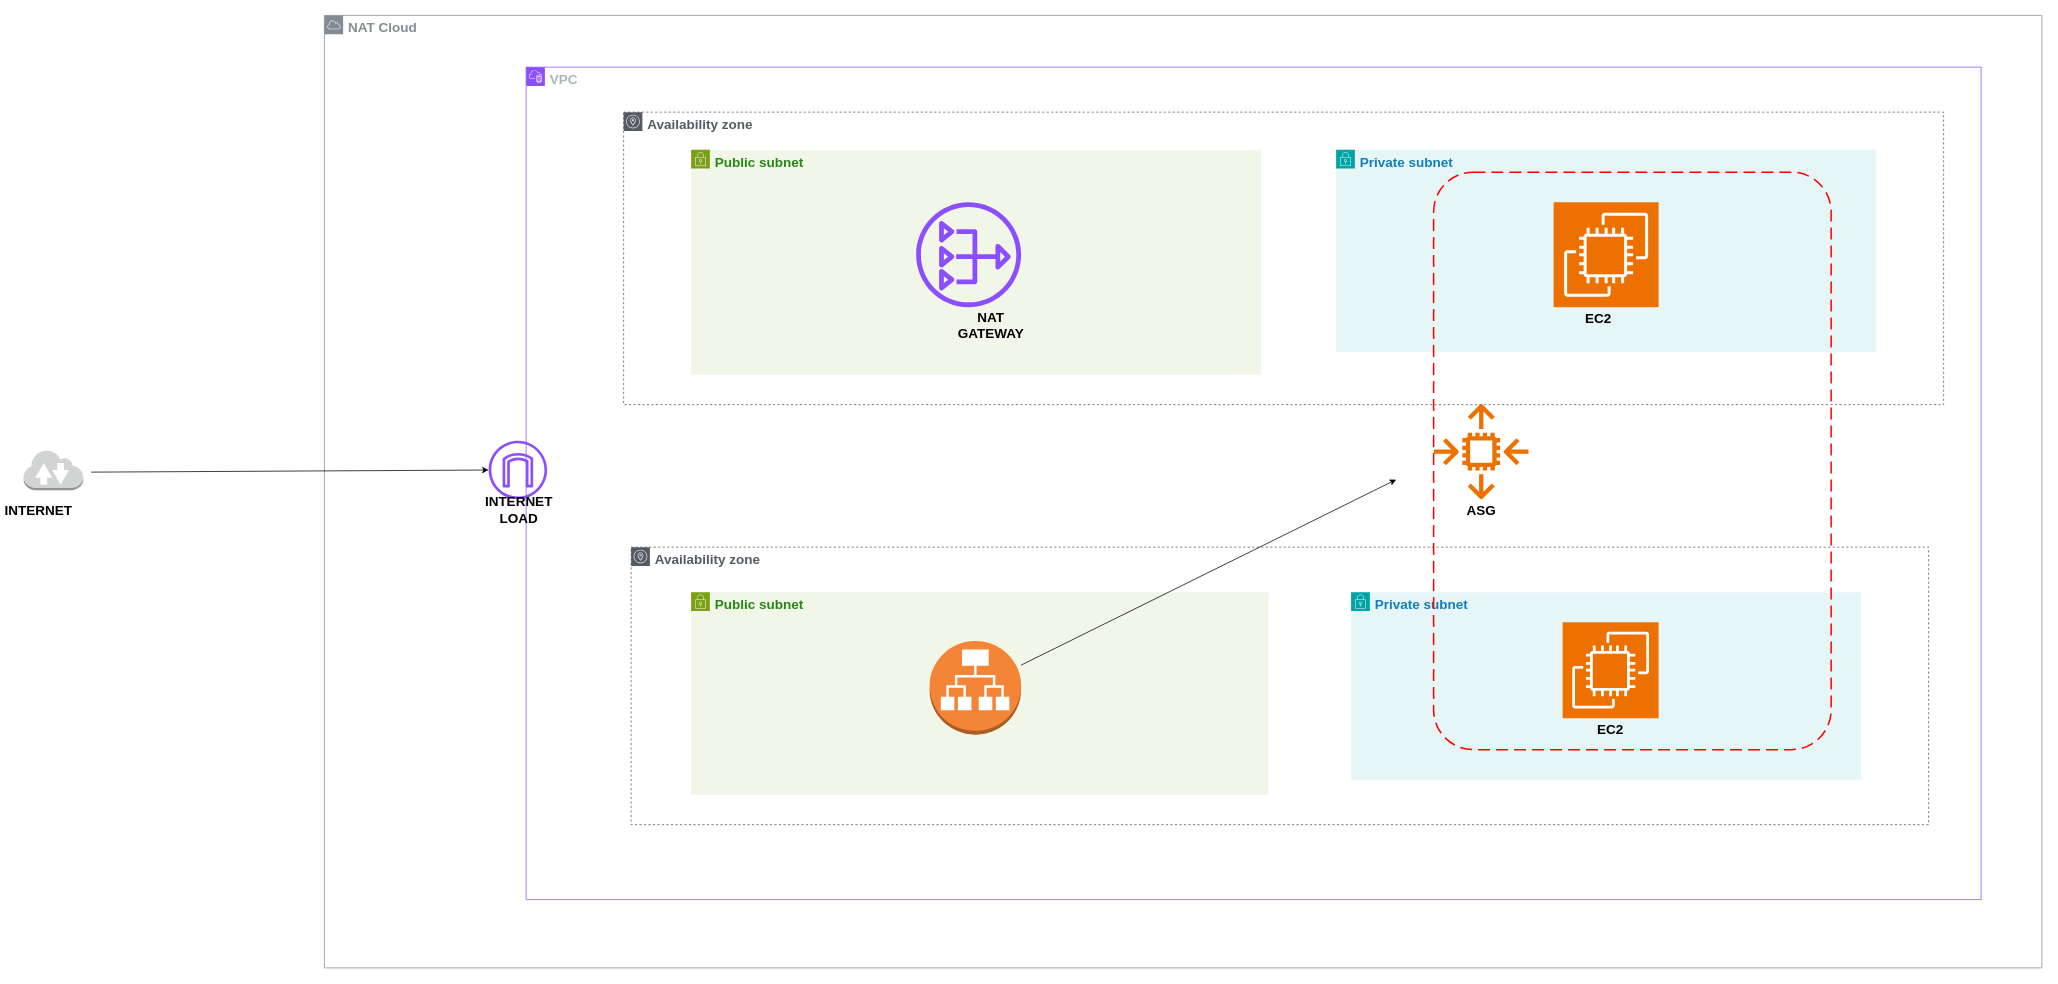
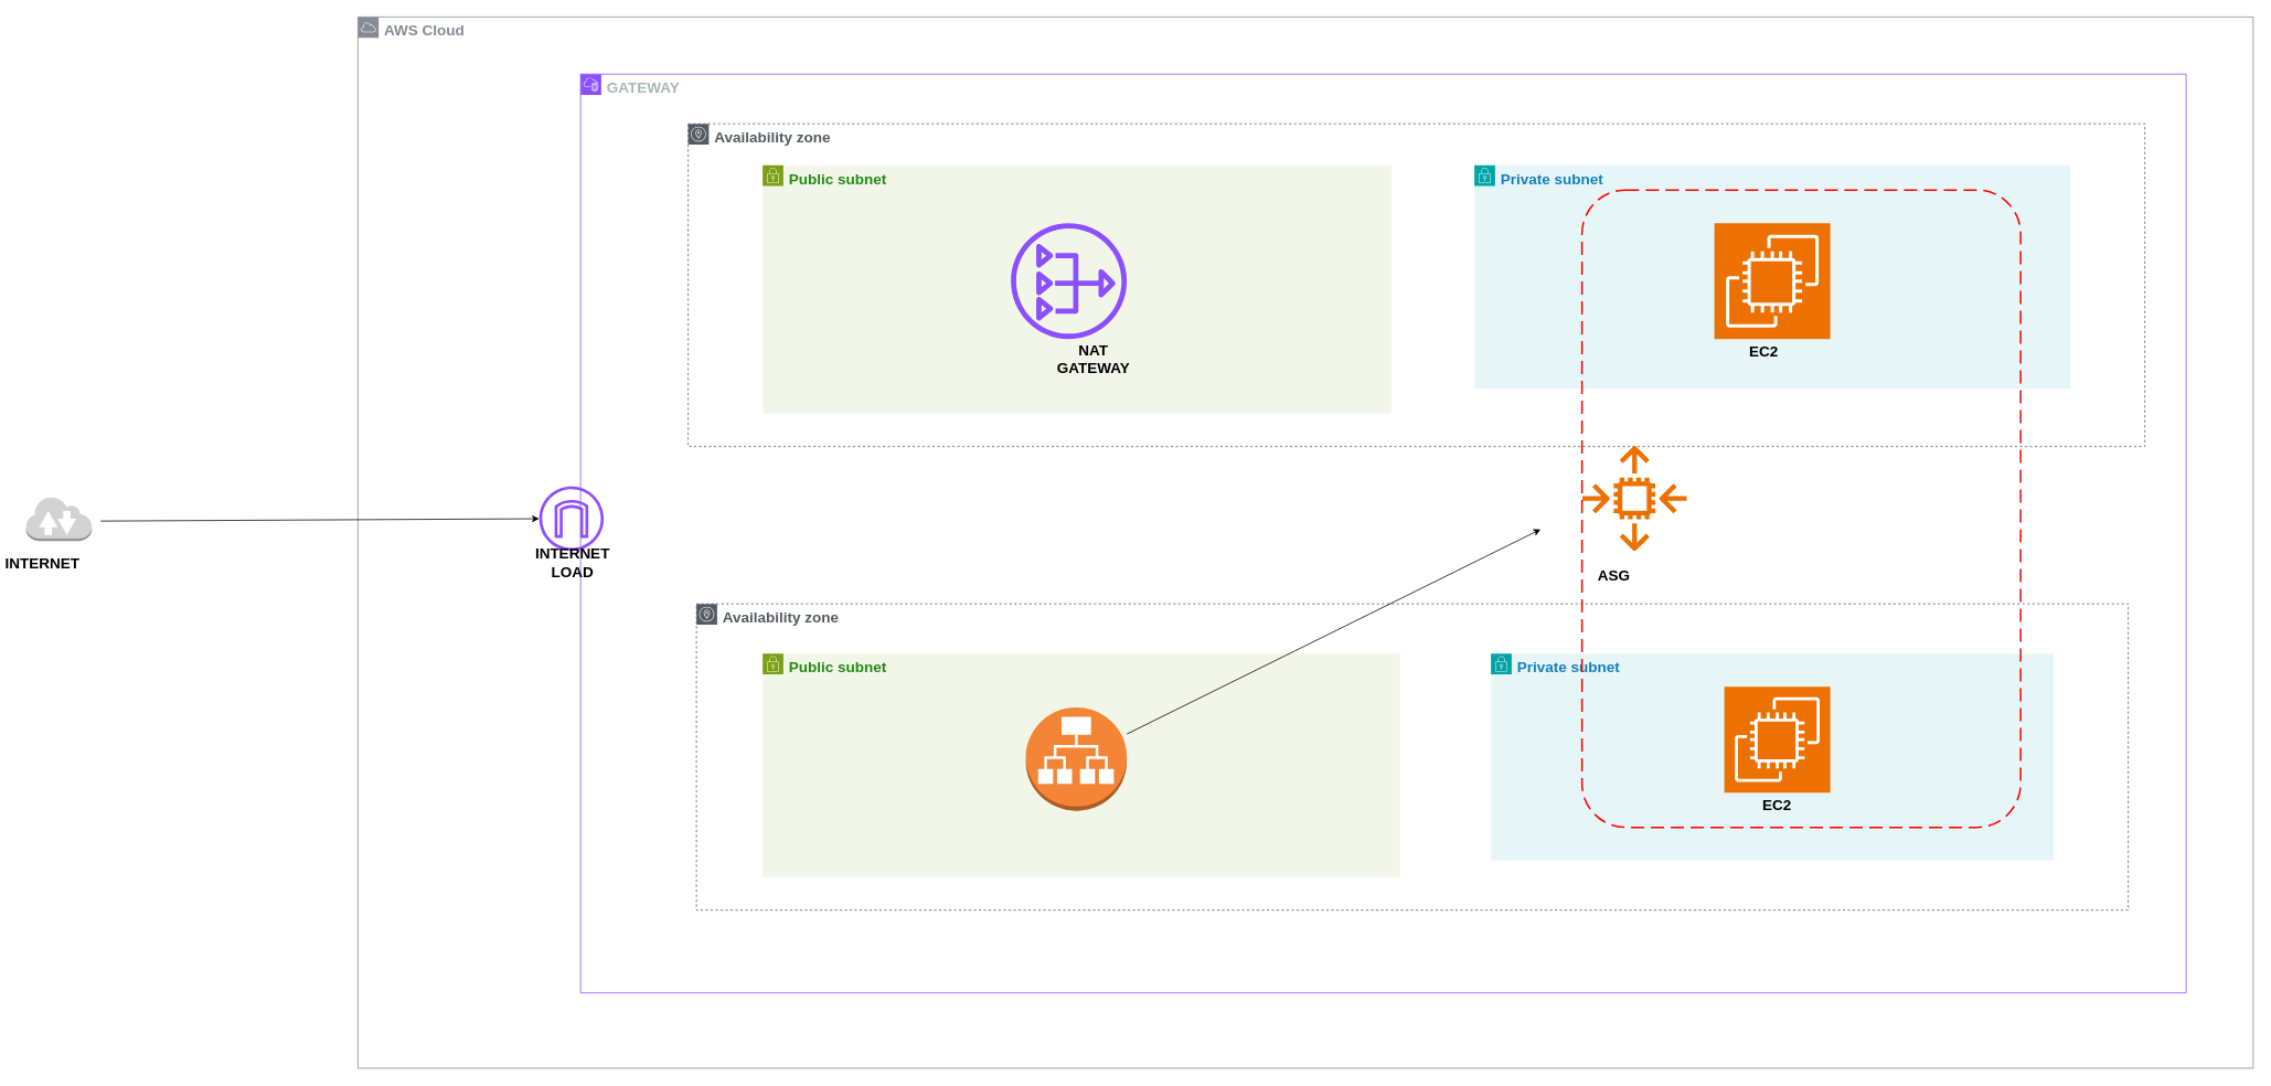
- <mxCell id="9" value="NAT Cloud" style="sketch=0;outlineConnect=0;gradientColor=none;html=1;whiteSpace=wrap;fontSize=18;fontStyle=1;shape=mxgraph.aws4.group;grIcon=mxgraph.aws4.group_aws_cloud;strokeColor=#858B94;fillColor=none;verticalAlign=top;align=left;spacingLeft=30;fontColor=#858B94;dashed=0;" vertex="1" parent="1"><mxGeometry x="432" y="20" width="2290" height="1270" as="geometry" /></mxCell>
+ <mxCell id="9" value="AWS Cloud" style="sketch=0;outlineConnect=0;gradientColor=none;html=1;whiteSpace=wrap;fontSize=18;fontStyle=1;shape=mxgraph.aws4.group;grIcon=mxgraph.aws4.group_aws_cloud;strokeColor=#858B94;fillColor=none;verticalAlign=top;align=left;spacingLeft=30;fontColor=#858B94;dashed=0;" vertex="1" parent="1"><mxGeometry x="432" y="20" width="2290" height="1270" as="geometry" /></mxCell>
- <mxCell id="2" value="VPC" style="points=[[0,0],[0.25,0],[0.5,0],[0.75,0],[1,0],[1,0.25],[1,0.5],[1,0.75],[1,1],[0.75,1],[0.5,1],[0.25,1],[0,1],[0,0.75],[0,0.5],[0,0.25]];outlineConnect=0;gradientColor=none;html=1;whiteSpace=wrap;fontSize=18;fontStyle=1;container=1;pointerEvents=0;collapsible=0;recursiveResize=0;shape=mxgraph.aws4.group;grIcon=mxgraph.aws4.group_vpc2;strokeColor=#8C4FFF;fillColor=none;verticalAlign=top;align=left;spacingLeft=30;fontColor=#AAB7B8;dashed=0;" vertex="1" parent="1"><mxGeometry x="701" y="89" width="1940" height="1110" as="geometry" /></mxCell>
+ <mxCell id="2" value="GATEWAY" style="points=[[0,0],[0.25,0],[0.5,0],[0.75,0],[1,0],[1,0.25],[1,0.5],[1,0.75],[1,1],[0.75,1],[0.5,1],[0.25,1],[0,1],[0,0.75],[0,0.5],[0,0.25]];outlineConnect=0;gradientColor=none;html=1;whiteSpace=wrap;fontSize=18;fontStyle=1;container=1;pointerEvents=0;collapsible=0;recursiveResize=0;shape=mxgraph.aws4.group;grIcon=mxgraph.aws4.group_vpc2;strokeColor=#8C4FFF;fillColor=none;verticalAlign=top;align=left;spacingLeft=30;fontColor=#AAB7B8;dashed=0;" vertex="1" parent="1"><mxGeometry x="701" y="89" width="1940" height="1110" as="geometry" /></mxCell>
- <mxCell id="22" value="ASG" style="text;strokeColor=none;align=center;fillColor=none;html=1;verticalAlign=middle;whiteSpace=wrap;rounded=0;fontStyle=1;fontSize=18;" vertex="1" parent="1"><mxGeometry x="1944.5" y="665" width="60" height="30" as="geometry" /></mxCell>
+ <mxCell id="22" value="ASG" style="text;strokeColor=none;align=center;fillColor=none;html=1;verticalAlign=middle;whiteSpace=wrap;rounded=0;fontStyle=1;fontSize=18;" vertex="1" parent="1"><mxGeometry x="1919.5" y="680" width="60" height="30" as="geometry" /></mxCell>
